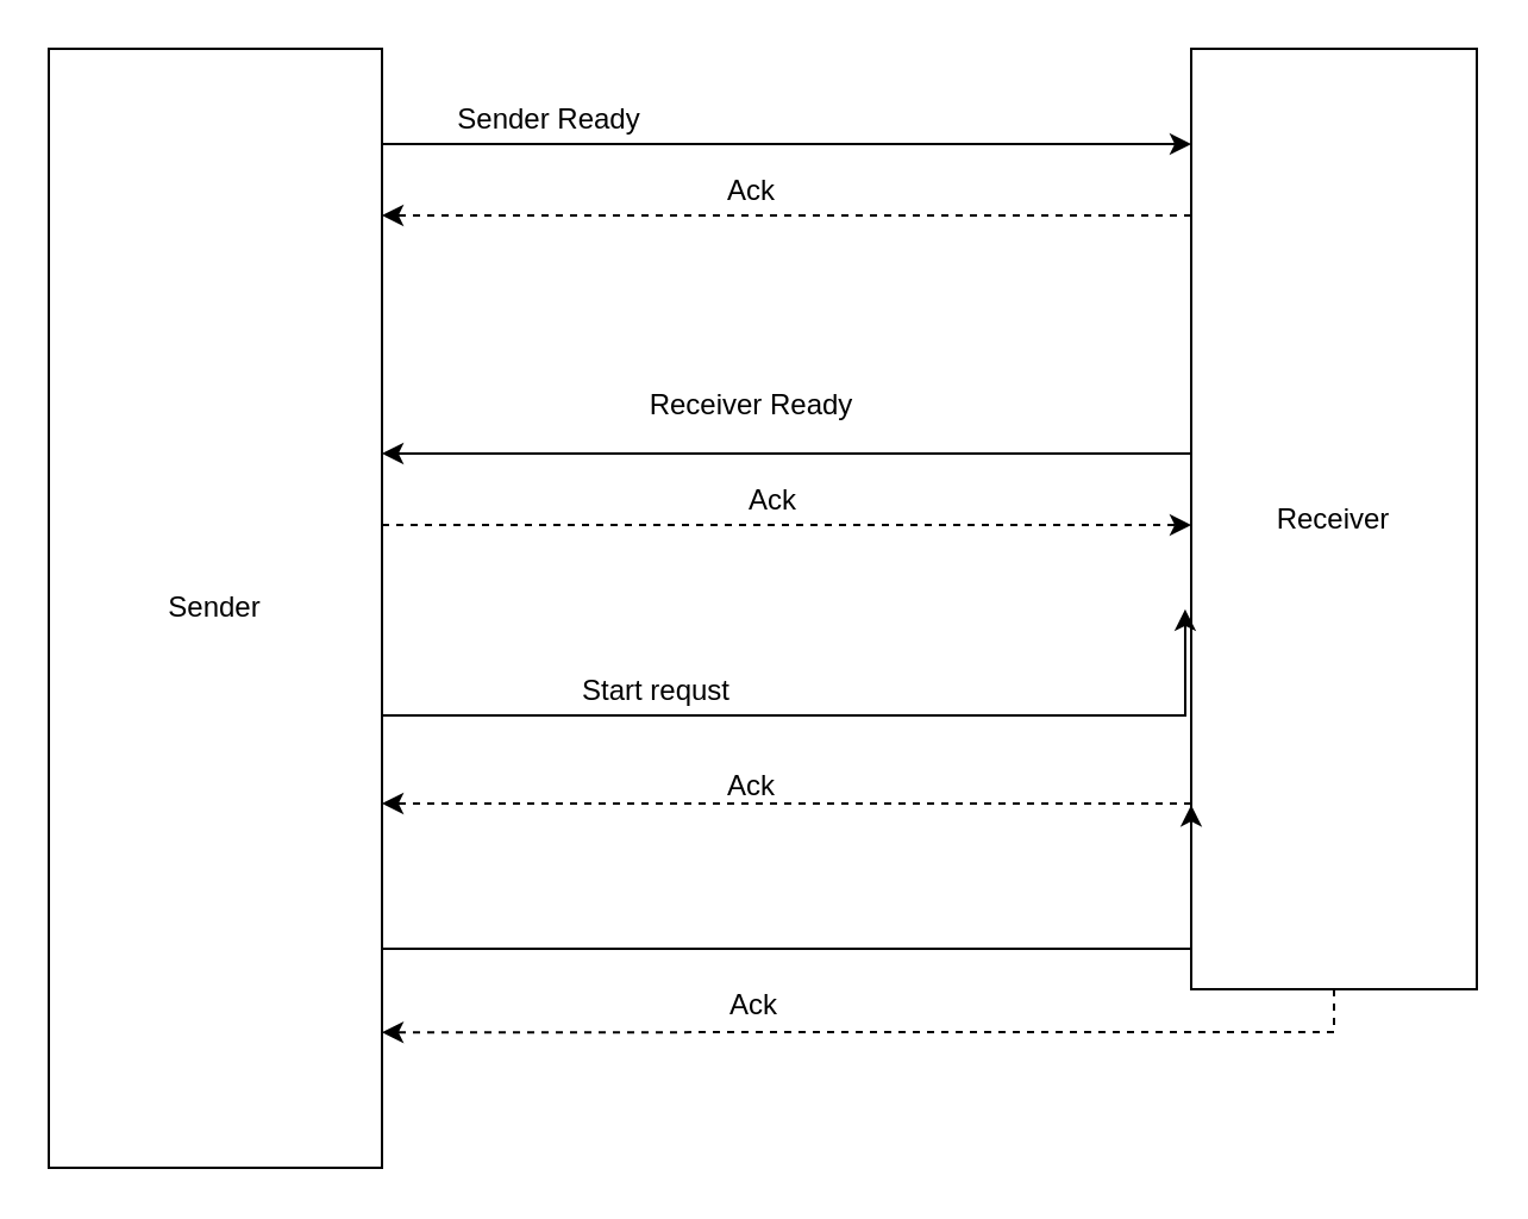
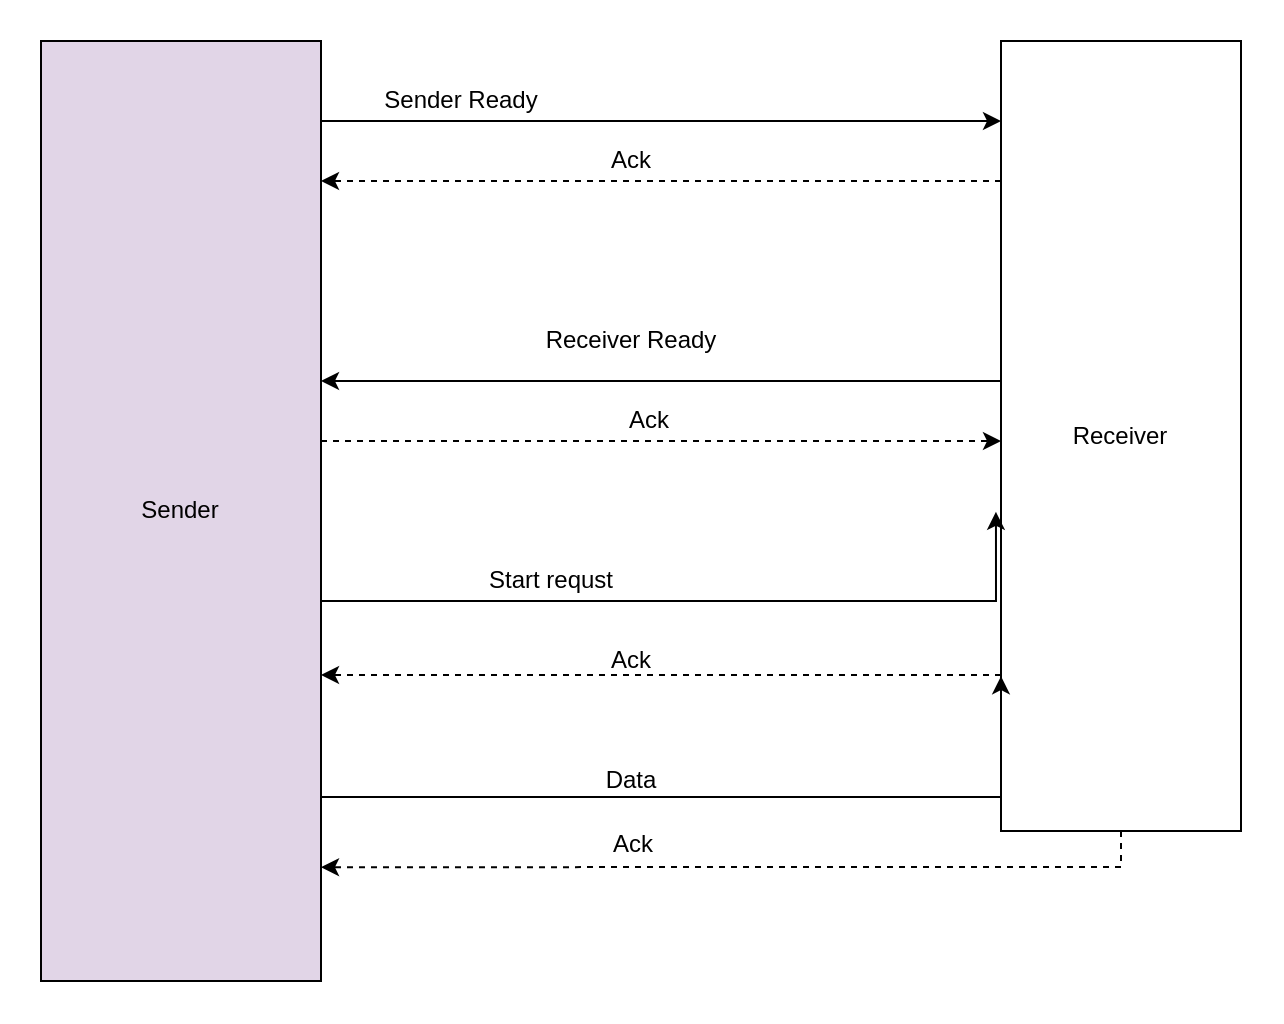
- <mxCell id="2" value="Sender" style="rounded=0;whiteSpace=wrap;html=1;" vertex="1" parent="1"><mxGeometry x="20" y="20" width="140" height="470" as="geometry" /></mxCell>
+ <mxCell id="2" value="Sender" style="rounded=0;whiteSpace=wrap;html=1;fillColor=#e1d5e7;" vertex="1" parent="1"><mxGeometry x="20" y="20" width="140" height="470" as="geometry" /></mxCell>
+ <mxCell id="18" value="Data" style="text;html=1;align=center;verticalAlign=middle;resizable=0;points=[];autosize=1;strokeColor=none;fillColor=none;" vertex="1" parent="1"><mxGeometry x="295" y="380" width="40" height="20" as="geometry" /></mxCell>
